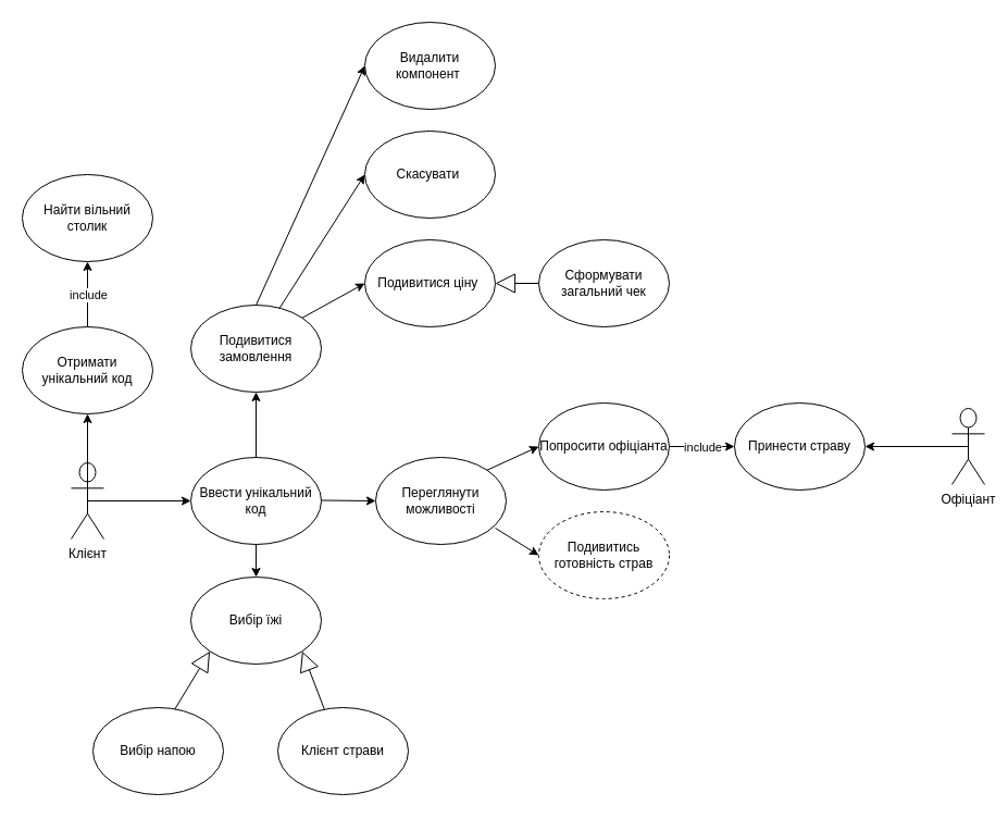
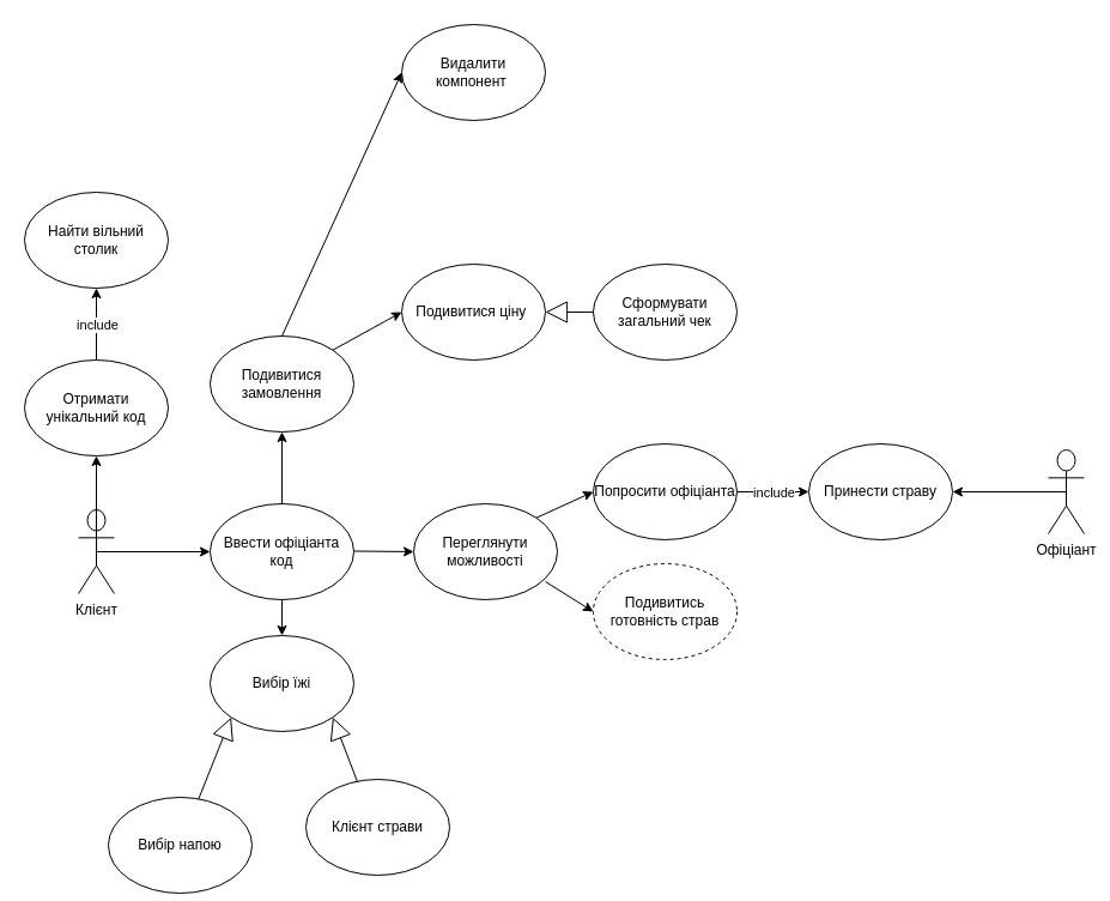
- <mxCell id="17" value="Скасувати&amp;nbsp;" style="ellipse;whiteSpace=wrap;html=1;" parent="1" vertex="1"><mxGeometry x="335" y="120" width="120" height="80" as="geometry" /></mxCell>
- <mxCell id="35" value="" style="endArrow=classic;html=1;rounded=0;entryX=0;entryY=0.5;entryDx=0;entryDy=0;exitX=0.678;exitY=0.04;exitDx=0;exitDy=0;exitPerimeter=0;" parent="1" source="15" target="17" edge="1"><mxGeometry width="50" height="50" relative="1" as="geometry"><mxPoint x="228" y="280" as="sourcePoint" /><mxPoint x="345" y="270" as="targetPoint" /><Array as="points" /></mxGeometry></mxCell>
- <mxCell id="5" value="Ввести унікальний код" style="ellipse;whiteSpace=wrap;html=1;" parent="1" vertex="1"><mxGeometry x="175" y="420" width="120" height="80" as="geometry" /></mxCell>
+ <mxCell id="5" value="Ввести офіціанта код" style="ellipse;whiteSpace=wrap;html=1;" parent="1" vertex="1"><mxGeometry x="175" y="420" width="120" height="80" as="geometry" /></mxCell>
- <mxCell id="12" value="Вибір напою" style="ellipse;whiteSpace=wrap;html=1;" parent="1" vertex="1"><mxGeometry x="85" y="650" width="120" height="80" as="geometry" /></mxCell>
+ <mxCell id="12" value="Вибір напою" style="ellipse;whiteSpace=wrap;html=1;" parent="1" vertex="1"><mxGeometry x="90" y="665" width="120" height="80" as="geometry" /></mxCell>
